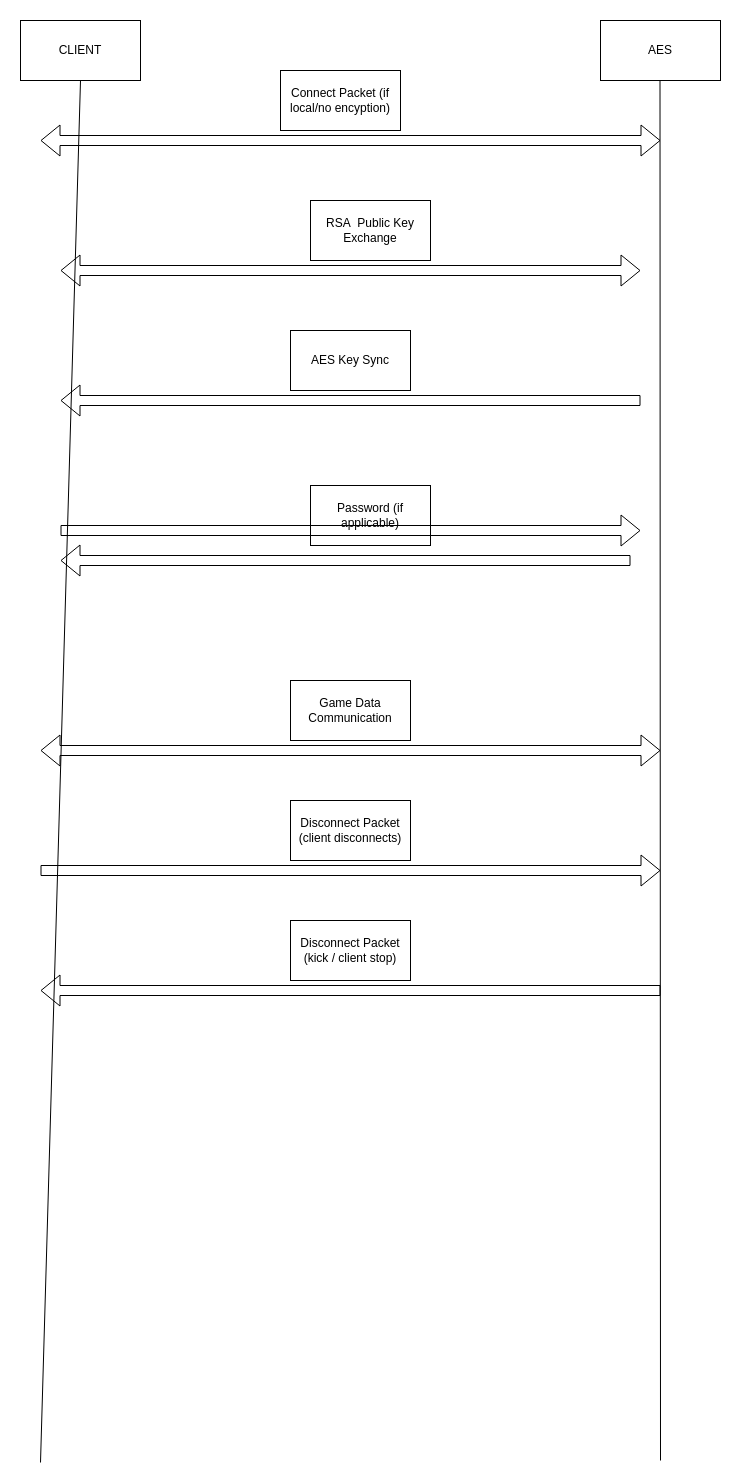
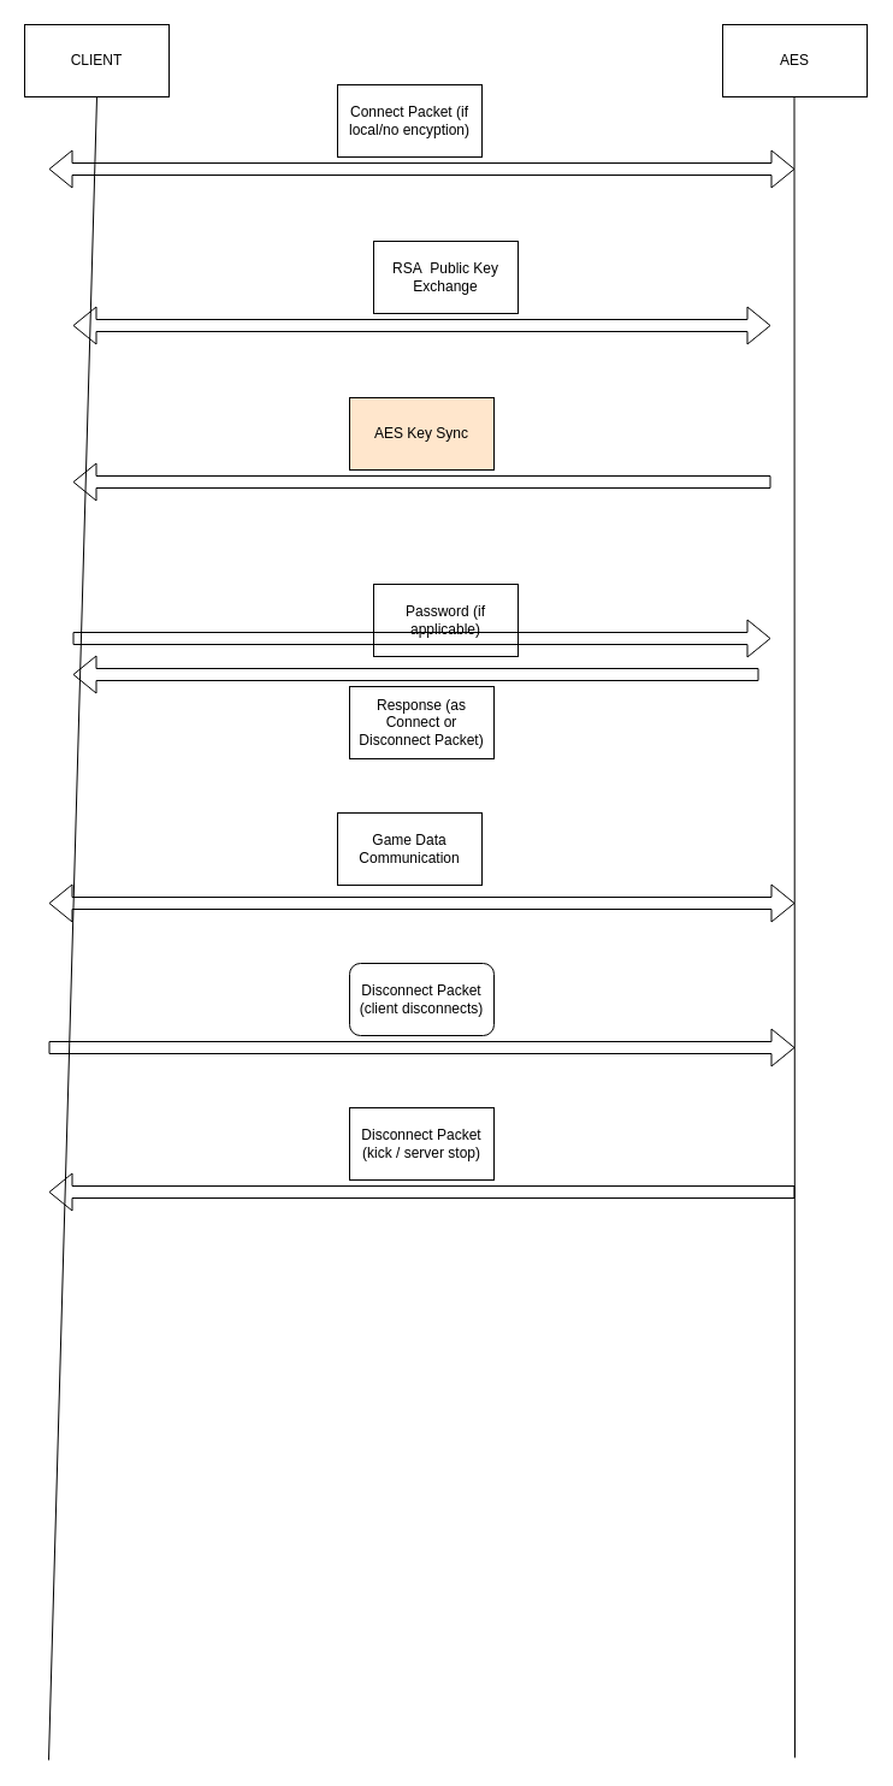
- <mxCell id="10" value="AES Key Sync" style="rounded=0;whiteSpace=wrap;html=1;" vertex="1" parent="1"><mxGeometry x="290" y="330" width="120" height="60" as="geometry" /></mxCell>
+ <mxCell id="10" value="AES Key Sync" style="rounded=0;whiteSpace=wrap;html=1;fillColor=#ffe6cc;" vertex="1" parent="1"><mxGeometry x="290" y="330" width="120" height="60" as="geometry" /></mxCell>
+ <mxCell id="14" value="Response (as Connect or Disconnect Packet)" style="rounded=0;whiteSpace=wrap;html=1;" vertex="1" parent="1"><mxGeometry x="290" y="570" width="120" height="60" as="geometry" /></mxCell>
- <mxCell id="17" value="Game Data Communication" style="rounded=0;whiteSpace=wrap;html=1;" vertex="1" parent="1"><mxGeometry x="290" y="680" width="120" height="60" as="geometry" /></mxCell>
+ <mxCell id="17" value="Game Data Communication" style="rounded=0;whiteSpace=wrap;html=1;" vertex="1" parent="1"><mxGeometry x="280" y="675" width="120" height="60" as="geometry" /></mxCell>
- <mxCell id="20" value="Disconnect Packet&lt;br&gt;(client disconnects)" style="rounded=0;whiteSpace=wrap;html=1;" vertex="1" parent="1"><mxGeometry x="290" y="800" width="120" height="60" as="geometry" /></mxCell>
+ <mxCell id="20" value="Disconnect Packet&lt;br&gt;(client disconnects)" style="whiteSpace=wrap;html=1;rounded=1;" vertex="1" parent="1"><mxGeometry x="290" y="800" width="120" height="60" as="geometry" /></mxCell>
- <mxCell id="18" value="Disconnect Packet&lt;br&gt;(kick / client stop)" style="rounded=0;whiteSpace=wrap;html=1;" vertex="1" parent="1"><mxGeometry x="290" y="920" width="120" height="60" as="geometry" /></mxCell>
+ <mxCell id="18" value="Disconnect Packet&lt;br&gt;(kick / server stop)" style="rounded=0;whiteSpace=wrap;html=1;" vertex="1" parent="1"><mxGeometry x="290" y="920" width="120" height="60" as="geometry" /></mxCell>
